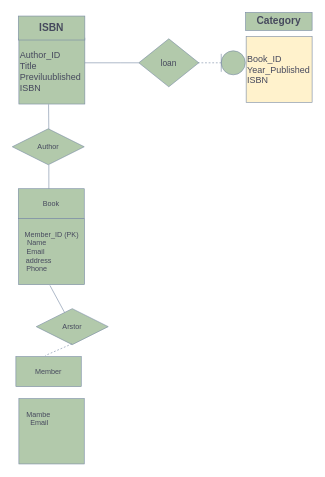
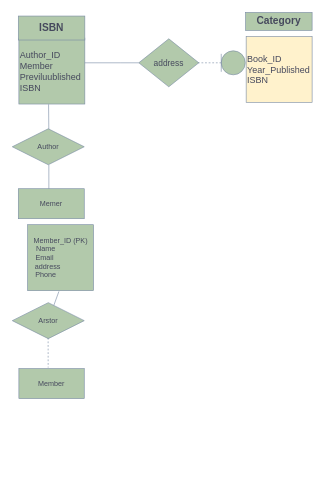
- <mxCell id="2" value="&lt;font style=&quot;font-size: 14px;&quot;&gt;loan&lt;/font&gt;" style="rhombus;whiteSpace=wrap;html=1;labelBackgroundColor=none;fillColor=#B2C9AB;strokeColor=#788AA3;fontColor=#46495D;" parent="1" vertex="1"><mxGeometry x="231" y="64" width="100" height="80" as="geometry" /></mxCell>
+ <mxCell id="2" value="&lt;font style=&quot;font-size: 14px;&quot;&gt;address&lt;/font&gt;" style="rhombus;whiteSpace=wrap;html=1;labelBackgroundColor=none;fillColor=#B2C9AB;strokeColor=#788AA3;fontColor=#46495D;" parent="1" vertex="1"><mxGeometry x="231" y="64" width="100" height="80" as="geometry" /></mxCell>
- <mxCell id="3" value="&lt;font style=&quot;font-size: 15px;&quot;&gt;Author_ID&lt;/font&gt;&lt;div&gt;&lt;font style=&quot;font-size: 15px;&quot;&gt;Title&lt;/font&gt;&lt;/div&gt;&lt;div&gt;&lt;font style=&quot;font-size: 15px;&quot;&gt;Previluublished&lt;/font&gt;&lt;/div&gt;&lt;div&gt;&lt;font style=&quot;font-size: 15px;&quot;&gt;ISBN&lt;/font&gt;&lt;/div&gt;" style="whiteSpace=wrap;html=1;aspect=fixed;align=left;fillColor=#B2C9AB;labelBackgroundColor=none;strokeColor=#788AA3;fontColor=#46495D;" parent="1" vertex="1"><mxGeometry x="31" y="62.75" width="110" height="110" as="geometry" /></mxCell>
+ <mxCell id="3" value="&lt;font style=&quot;font-size: 15px;&quot;&gt;Author_ID&lt;/font&gt;&lt;div&gt;&lt;font style=&quot;font-size: 15px;&quot;&gt;Member&lt;/font&gt;&lt;/div&gt;&lt;div&gt;&lt;font style=&quot;font-size: 15px;&quot;&gt;Previluublished&lt;/font&gt;&lt;/div&gt;&lt;div&gt;&lt;font style=&quot;font-size: 15px;&quot;&gt;ISBN&lt;/font&gt;&lt;/div&gt;" style="whiteSpace=wrap;html=1;aspect=fixed;align=left;fillColor=#B2C9AB;labelBackgroundColor=none;strokeColor=#788AA3;fontColor=#46495D;" parent="1" vertex="1"><mxGeometry x="31" y="62.75" width="110" height="110" as="geometry" /></mxCell>
- <mxCell id="9" value="Book" style="rounded=0;whiteSpace=wrap;html=1;labelBackgroundColor=none;fillColor=#B2C9AB;strokeColor=#788AA3;fontColor=#46495D;" vertex="1" parent="1"><mxGeometry x="30" y="314" width="110" height="50" as="geometry" /></mxCell>
+ <mxCell id="9" value="Memer" style="rounded=0;whiteSpace=wrap;html=1;labelBackgroundColor=none;fillColor=#B2C9AB;strokeColor=#788AA3;fontColor=#46495D;" vertex="1" parent="1"><mxGeometry x="30" y="314" width="110" height="50" as="geometry" /></mxCell>
- <mxCell id="10" value="Member_ID (PK)&lt;div&gt;Name&amp;nbsp; &amp;nbsp; &amp;nbsp; &amp;nbsp; &amp;nbsp; &amp;nbsp; &amp;nbsp; &amp;nbsp;&lt;/div&gt;&lt;div&gt;Email&amp;nbsp; &amp;nbsp; &amp;nbsp; &amp;nbsp; &amp;nbsp; &amp;nbsp; &amp;nbsp; &amp;nbsp;&amp;nbsp;&lt;/div&gt;&lt;div&gt;address&amp;nbsp; &amp;nbsp; &amp;nbsp; &amp;nbsp; &amp;nbsp; &amp;nbsp; &amp;nbsp;&lt;/div&gt;&lt;div&gt;Phone&amp;nbsp; &amp;nbsp; &amp;nbsp; &amp;nbsp; &amp;nbsp; &amp;nbsp; &amp;nbsp; &amp;nbsp;&lt;/div&gt;" style="whiteSpace=wrap;html=1;aspect=fixed;labelBackgroundColor=none;fillColor=#B2C9AB;strokeColor=#788AA3;fontColor=#46495D;" vertex="1" parent="1"><mxGeometry x="30.5" y="364" width="110" height="110" as="geometry" /></mxCell>
+ <mxCell id="10" value="Member_ID (PK)&lt;div&gt;Name&amp;nbsp; &amp;nbsp; &amp;nbsp; &amp;nbsp; &amp;nbsp; &amp;nbsp; &amp;nbsp; &amp;nbsp;&lt;/div&gt;&lt;div&gt;Email&amp;nbsp; &amp;nbsp; &amp;nbsp; &amp;nbsp; &amp;nbsp; &amp;nbsp; &amp;nbsp; &amp;nbsp;&amp;nbsp;&lt;/div&gt;&lt;div&gt;address&amp;nbsp; &amp;nbsp; &amp;nbsp; &amp;nbsp; &amp;nbsp; &amp;nbsp; &amp;nbsp;&lt;/div&gt;&lt;div&gt;Phone&amp;nbsp; &amp;nbsp; &amp;nbsp; &amp;nbsp; &amp;nbsp; &amp;nbsp; &amp;nbsp; &amp;nbsp;&lt;/div&gt;" style="whiteSpace=wrap;html=1;aspect=fixed;labelBackgroundColor=none;fillColor=#B2C9AB;strokeColor=#788AA3;fontColor=#46495D;" vertex="1" parent="1"><mxGeometry x="45.5" y="374" width="110" height="110" as="geometry" /></mxCell>
- <mxCell id="15" value="Arstor" style="shape=rhombus;perimeter=rhombusPerimeter;whiteSpace=wrap;html=1;align=center;labelBackgroundColor=none;fillColor=#B2C9AB;strokeColor=#788AA3;fontColor=#46495D;" vertex="1" parent="1"><mxGeometry x="60" y="514" width="120" height="60" as="geometry" /></mxCell>
+ <mxCell id="15" value="Arstor" style="shape=rhombus;perimeter=rhombusPerimeter;whiteSpace=wrap;html=1;align=center;labelBackgroundColor=none;fillColor=#B2C9AB;strokeColor=#788AA3;fontColor=#46495D;" vertex="1" parent="1"><mxGeometry x="20" y="504" width="120" height="60" as="geometry" /></mxCell>
- <mxCell id="11" value="Member" style="rounded=0;whiteSpace=wrap;html=1;labelBackgroundColor=none;fillColor=#B2C9AB;strokeColor=#788AA3;fontColor=#46495D;" vertex="1" parent="1"><mxGeometry x="26" y="594" width="109" height="50" as="geometry" /></mxCell>
+ <mxCell id="11" value="Member" style="rounded=0;whiteSpace=wrap;html=1;labelBackgroundColor=none;fillColor=#B2C9AB;strokeColor=#788AA3;fontColor=#46495D;" vertex="1" parent="1"><mxGeometry x="31" y="614" width="109" height="50" as="geometry" /></mxCell>
- <mxCell id="12" value="Mambe&amp;nbsp; &amp;nbsp; &amp;nbsp; &amp;nbsp; &amp;nbsp; &amp;nbsp; &amp;nbsp;&lt;div&gt;Email&amp;nbsp; &amp;nbsp; &amp;nbsp; &amp;nbsp; &amp;nbsp; &amp;nbsp;&amp;nbsp;&lt;/div&gt;&lt;div&gt;&amp;nbsp; &amp;nbsp;&amp;nbsp;&lt;/div&gt;&lt;div&gt;&amp;nbsp; &amp;nbsp;&amp;nbsp;&lt;/div&gt;&lt;div&gt;&amp;nbsp;&amp;nbsp; &amp;nbsp; &amp;nbsp;&lt;/div&gt;" style="whiteSpace=wrap;html=1;aspect=fixed;labelBackgroundColor=none;fillColor=#B2C9AB;strokeColor=#788AA3;fontColor=#46495D;" vertex="1" parent="1"><mxGeometry x="31" y="664" width="109" height="109" as="geometry" /></mxCell>
